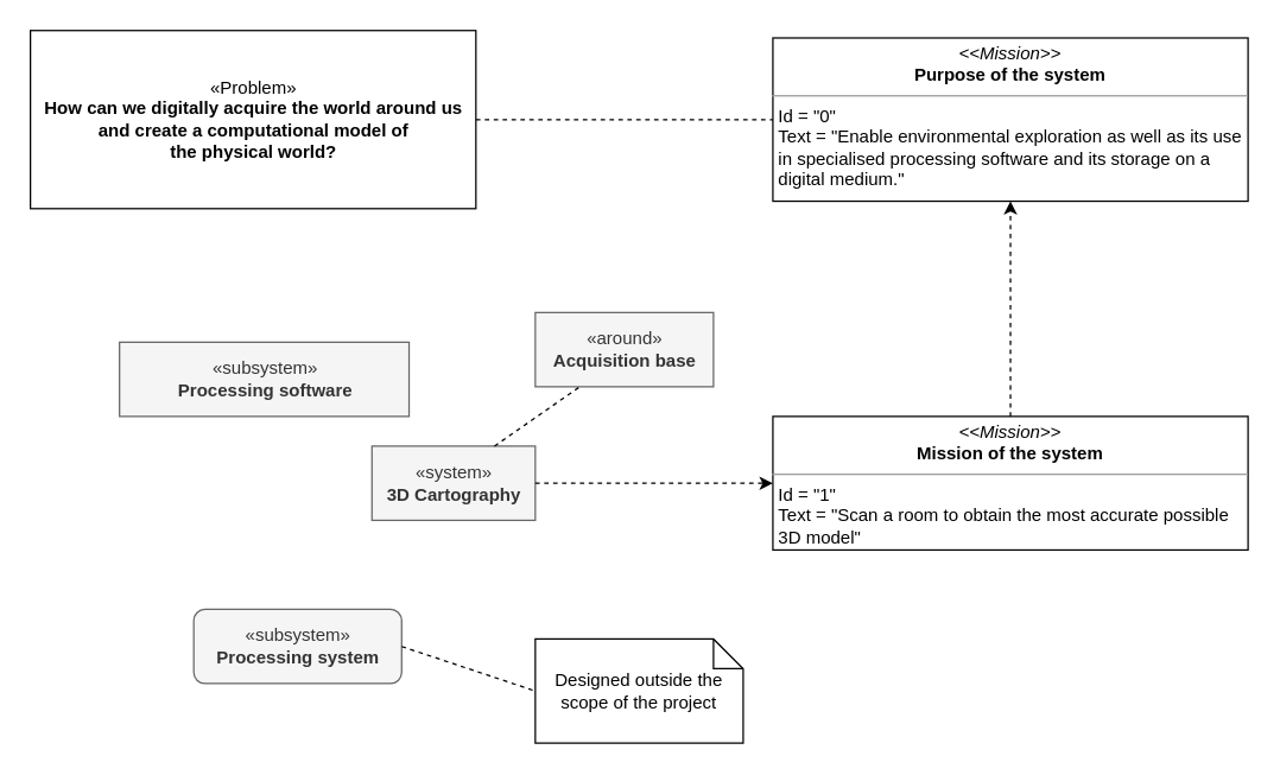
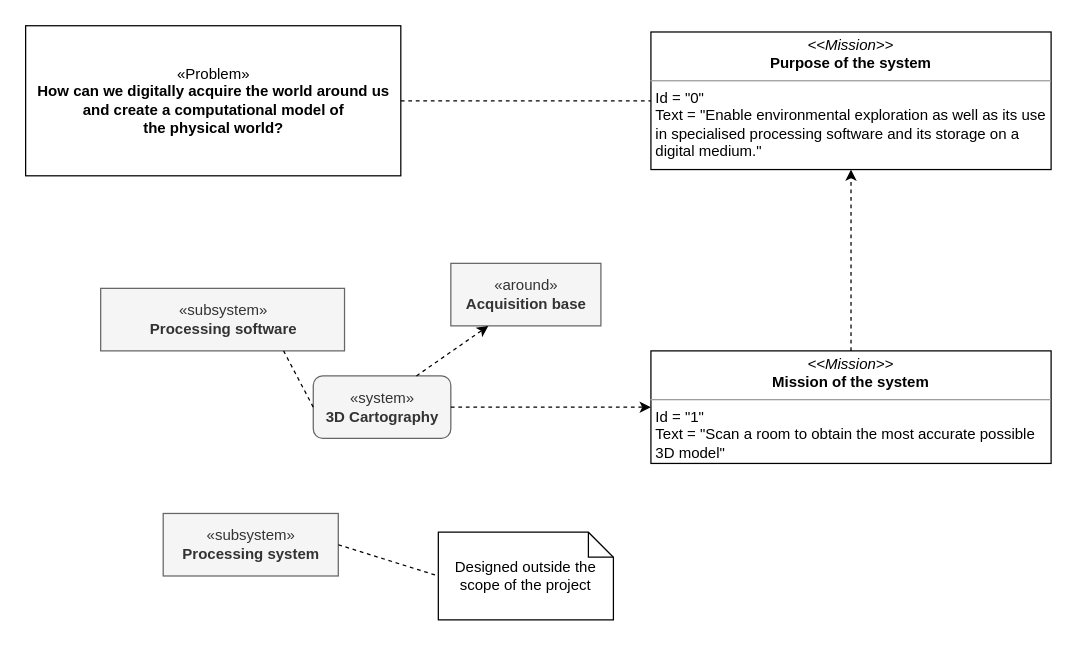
- <mxCell id="12" value="" style="endArrow=none;dashed=1;html=1;entryX=0.25;entryY=1;entryDx=0;entryDy=0;exitX=0.75;exitY=0;exitDx=0;exitDy=0;" parent="1" source="7" target="8" edge="1"><mxGeometry width="50" height="50" relative="1" as="geometry"><mxPoint x="430" y="460" as="sourcePoint" /><mxPoint x="480" y="410" as="targetPoint" /></mxGeometry></mxCell>
+ <mxCell id="12" value="" style="endArrow=classic;dashed=1;html=1;entryX=0.25;entryY=1;entryDx=0;entryDy=0;exitX=0.75;exitY=0;exitDx=0;exitDy=0;" parent="1" source="7" target="8" edge="1"><mxGeometry width="50" height="50" relative="1" as="geometry"><mxPoint x="430" y="460" as="sourcePoint" /><mxPoint x="480" y="410" as="targetPoint" /></mxGeometry></mxCell>
+ <mxCell id="13" value="" style="endArrow=none;dashed=1;html=1;entryX=0.75;entryY=1;entryDx=0;entryDy=0;exitX=0;exitY=0.5;exitDx=0;exitDy=0;" parent="1" source="7" target="9" edge="1"><mxGeometry width="50" height="50" relative="1" as="geometry"><mxPoint x="430" y="460" as="sourcePoint" /><mxPoint x="480" y="410" as="targetPoint" /></mxGeometry></mxCell>
- <mxCell id="7" value="«system»&lt;br&gt;&lt;b&gt;3D Cartography&lt;/b&gt;" style="html=1;fillColor=#f5f5f5;strokeColor=#666666;fontColor=#333333;" parent="1" vertex="1"><mxGeometry x="250" y="300" width="110" height="50" as="geometry" /></mxCell>
+ <mxCell id="7" value="«system»&lt;br&gt;&lt;b&gt;3D Cartography&lt;/b&gt;" style="html=1;fillColor=#f5f5f5;strokeColor=#666666;fontColor=#333333;rounded=1;" parent="1" vertex="1"><mxGeometry x="250" y="300" width="110" height="50" as="geometry" /></mxCell>
- <mxCell id="10" value="«subsystem»&lt;br&gt;&lt;b&gt;Processing system&lt;/b&gt;" style="html=1;fillColor=#f5f5f5;strokeColor=#666666;fontColor=#333333;rounded=1;" parent="1" vertex="1"><mxGeometry x="130" y="410" width="140" height="50" as="geometry" /></mxCell>
+ <mxCell id="10" value="«subsystem»&lt;br&gt;&lt;b&gt;Processing system&lt;/b&gt;" style="html=1;fillColor=#f5f5f5;strokeColor=#666666;fontColor=#333333;" parent="1" vertex="1"><mxGeometry x="130" y="410" width="140" height="50" as="geometry" /></mxCell>
- <mxCell id="14" value="Designed outside the scope of the project" style="shape=note;size=20;whiteSpace=wrap;html=1;" parent="1" vertex="1"><mxGeometry x="360" y="430" width="140" height="70" as="geometry" /></mxCell>
+ <mxCell id="14" value="Designed outside the scope of the project" style="shape=note;size=20;whiteSpace=wrap;html=1;" parent="1" vertex="1"><mxGeometry x="350" y="425" width="140" height="70" as="geometry" /></mxCell>
